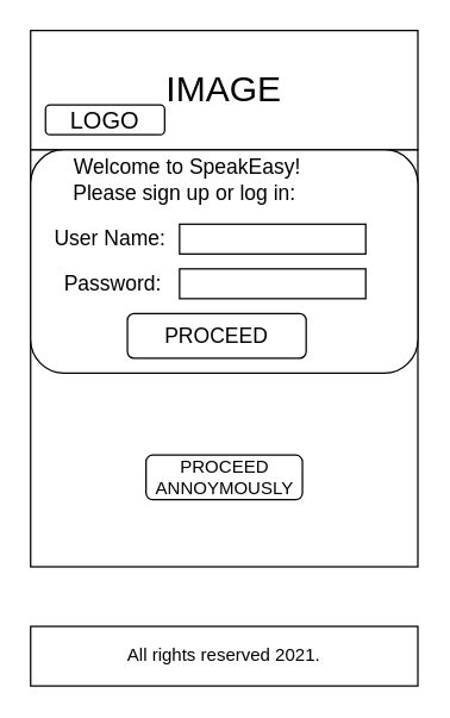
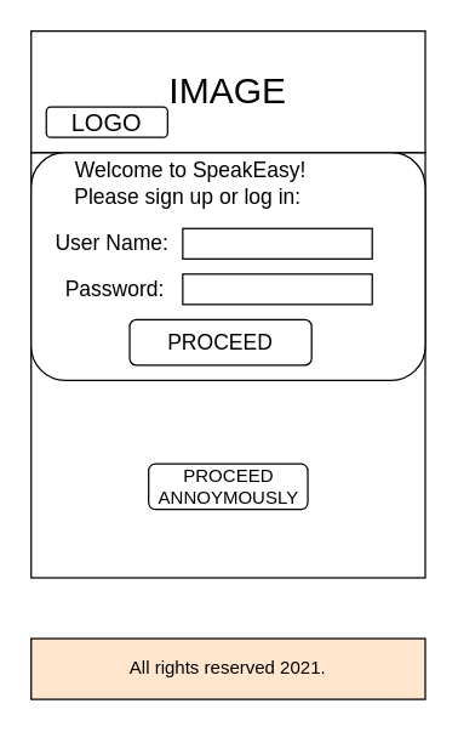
- <mxCell id="8" value="All rights reserved 2021." style="rounded=0;whiteSpace=wrap;html=1;" parent="1" vertex="1"><mxGeometry x="20" y="420" width="260" height="40" as="geometry" /></mxCell>
+ <mxCell id="8" value="All rights reserved 2021." style="rounded=0;whiteSpace=wrap;html=1;fillColor=#ffe6cc;" parent="1" vertex="1"><mxGeometry x="20" y="420" width="260" height="40" as="geometry" /></mxCell>
